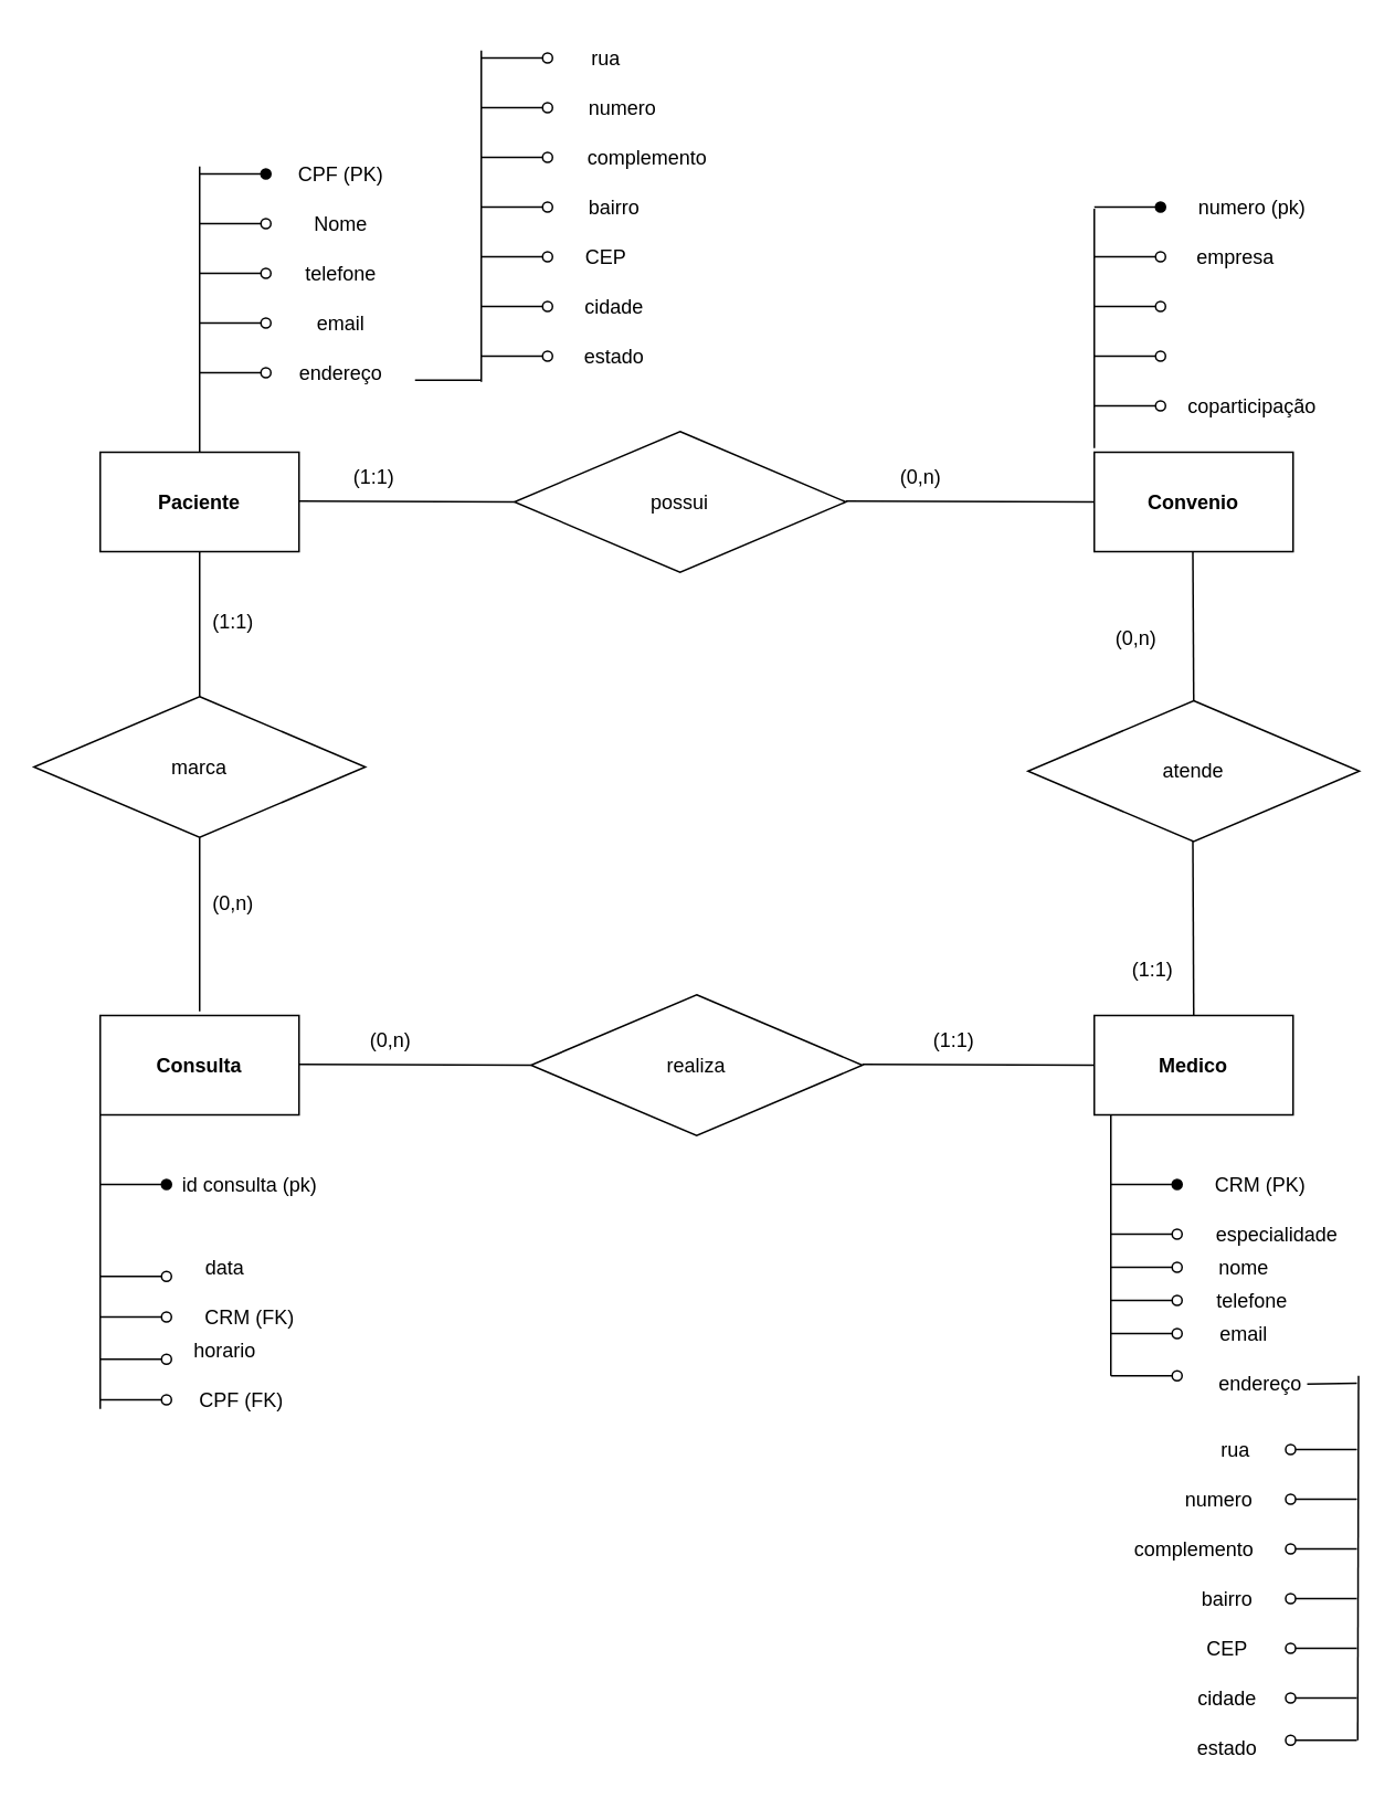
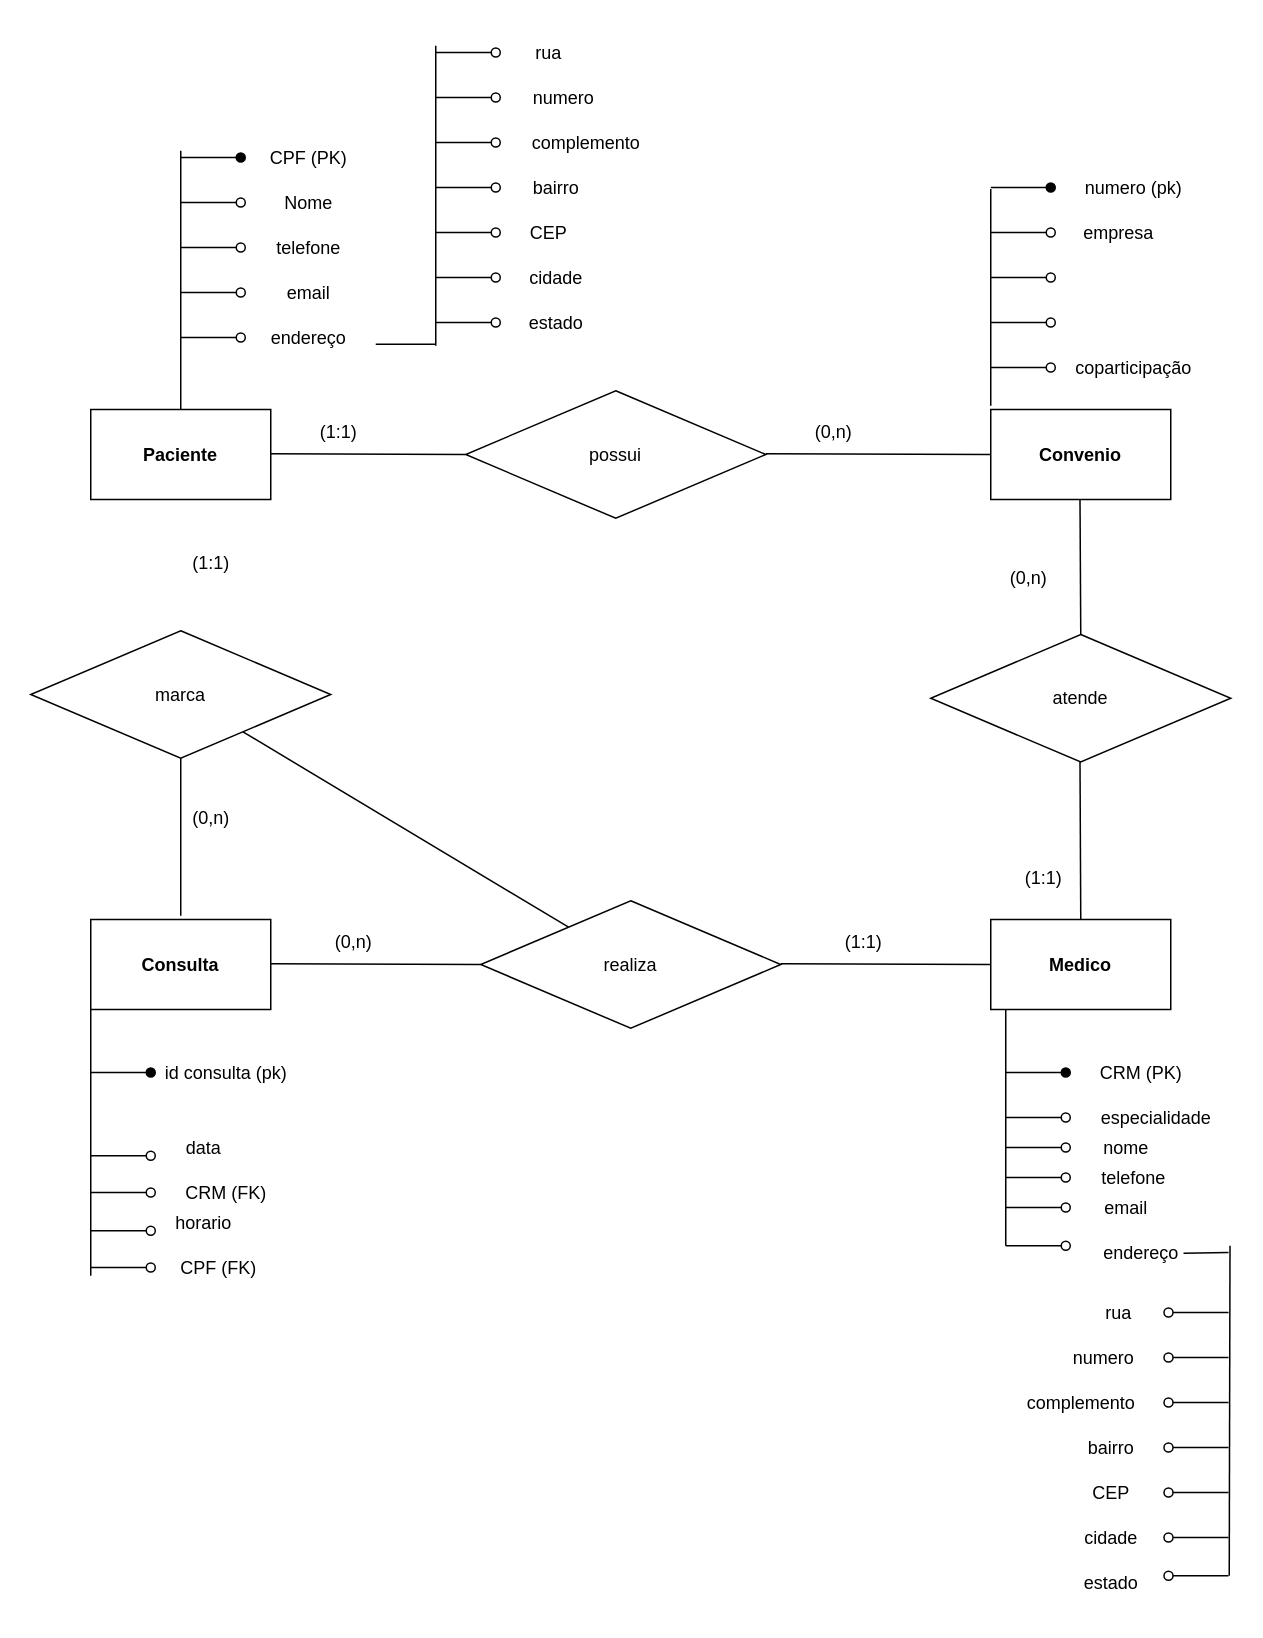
- <mxCell id="87" value="" style="endArrow=none;html=1;rounded=0;entryX=0.5;entryY=1;entryDx=0;entryDy=0;" edge="1" parent="1" source="89" target="5"><mxGeometry width="50" height="50" relative="1" as="geometry"><mxPoint x="120" y="610" as="sourcePoint" /><mxPoint x="120" y="430" as="targetPoint" /></mxGeometry></mxCell>
+ <mxCell id="87" value="" style="endArrow=none;html=1;rounded=0;" edge="1" parent="1" source="89" target="8"><mxGeometry width="50" height="50" relative="1" as="geometry"><mxPoint x="120" y="610" as="sourcePoint" /><mxPoint x="120" y="430" as="targetPoint" /></mxGeometry></mxCell>
